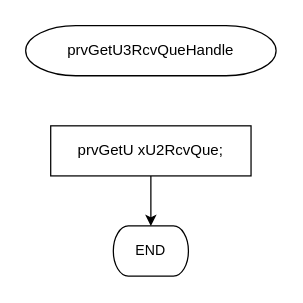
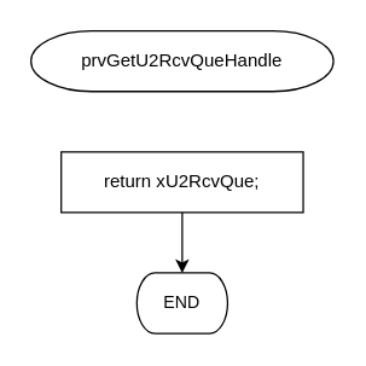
- <mxCell id="2" value="&lt;div style=&quot;&quot;&gt;&lt;font style=&quot;direction: ltr; line-height: 120%; opacity: 1;&quot;&gt;prvGetU3RcvQueHandle&lt;br&gt;&lt;/font&gt;&lt;/div&gt;" style="verticalAlign=middle;align=center;overflow=width;vsdxID=2;fillColor=#FFFFFF;gradientColor=none;shape=stencil(tVLLDsIgEPwajiQIMfFe638Qu22JCM2Ctv69kK0Rm9qDibeZndkXC1NV6PUATIoQ0V9gNE3smToyKY3rAU1MiKmaqar1CB36m2uIDzo7M7r6e64wUZ4UOUWKB9GdIH4irzWu8B42vRrPScNFXZzN+5mvl3qJXE8mcPRRR+Pdh2Y1dsBTE95a3c0TkBRGgKEIb6wg1/r+ssCXd/vLCgm8z9caa+n6pb48dwrRV1H1Ew==);strokeColor=#000000;spacingTop=-1;spacingBottom=-1;spacingLeft=-1;spacingRight=-1;points=[[0.5,1,0],[0.5,0,0],[0,0.5,0],[1,0.5,0]];labelBackgroundColor=none;rounded=0;html=1;whiteSpace=wrap;strokeWidth=1;fontStyle=0" vertex="1" parent="1"><mxGeometry x="20" y="20" width="200" height="40" as="geometry" /></mxCell>
+ <mxCell id="2" value="&lt;div style=&quot;&quot;&gt;&lt;font style=&quot;direction: ltr; line-height: 120%; opacity: 1;&quot;&gt;prvGetU2RcvQueHandle&lt;br&gt;&lt;/font&gt;&lt;/div&gt;" style="verticalAlign=middle;align=center;overflow=width;vsdxID=2;fillColor=#FFFFFF;gradientColor=none;shape=stencil(tVLLDsIgEPwajiQIMfFe638Qu22JCM2Ctv69kK0Rm9qDibeZndkXC1NV6PUATIoQ0V9gNE3smToyKY3rAU1MiKmaqar1CB36m2uIDzo7M7r6e64wUZ4UOUWKB9GdIH4irzWu8B42vRrPScNFXZzN+5mvl3qJXE8mcPRRR+Pdh2Y1dsBTE95a3c0TkBRGgKEIb6wg1/r+ssCXd/vLCgm8z9caa+n6pb48dwrRV1H1Ew==);strokeColor=#000000;spacingTop=-1;spacingBottom=-1;spacingLeft=-1;spacingRight=-1;points=[[0.5,1,0],[0.5,0,0],[0,0.5,0],[1,0.5,0]];labelBackgroundColor=none;rounded=0;html=1;whiteSpace=wrap;strokeWidth=1;fontStyle=0" vertex="1" parent="1"><mxGeometry x="20" y="20" width="200" height="40" as="geometry" /></mxCell>
- <mxCell id="3" value="prvGetU xU2RcvQue;" style="rounded=0;whiteSpace=wrap;html=1;strokeWidth=1;fontStyle=0;fillColor=none;strokeColor=#000000;" vertex="1" parent="1"><mxGeometry x="40" y="100" width="160" height="40" as="geometry" /></mxCell>
+ <mxCell id="3" value="return xU2RcvQue;" style="rounded=0;whiteSpace=wrap;html=1;strokeWidth=1;fontStyle=0;fillColor=none;strokeColor=#000000;" vertex="1" parent="1"><mxGeometry x="40" y="100" width="160" height="40" as="geometry" /></mxCell>
